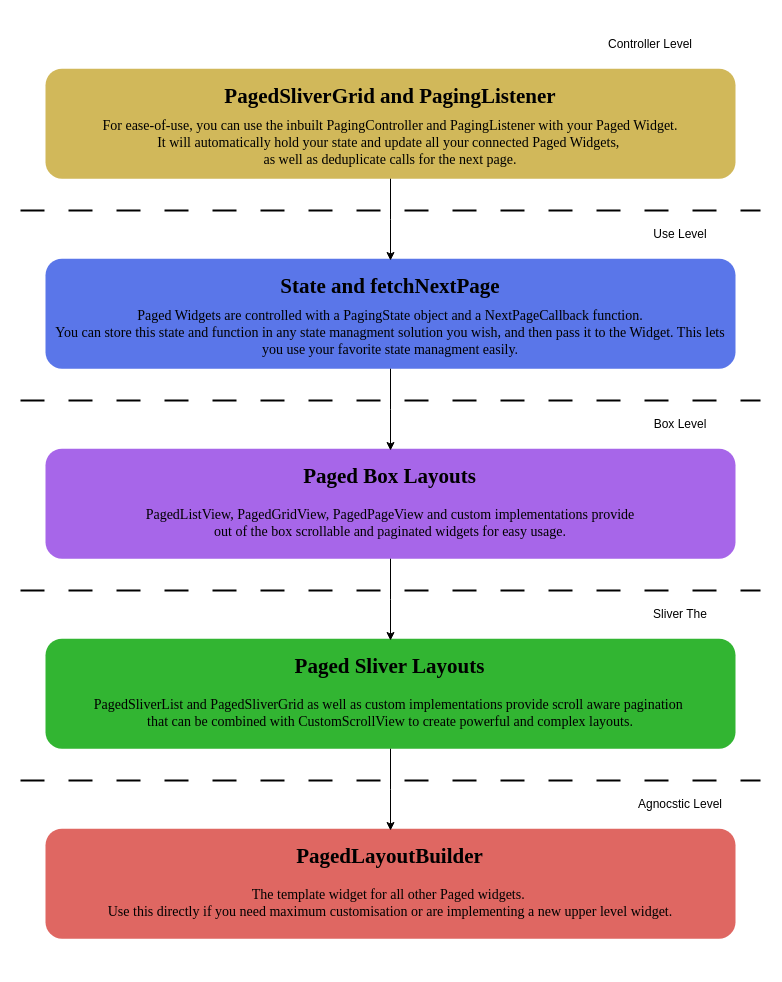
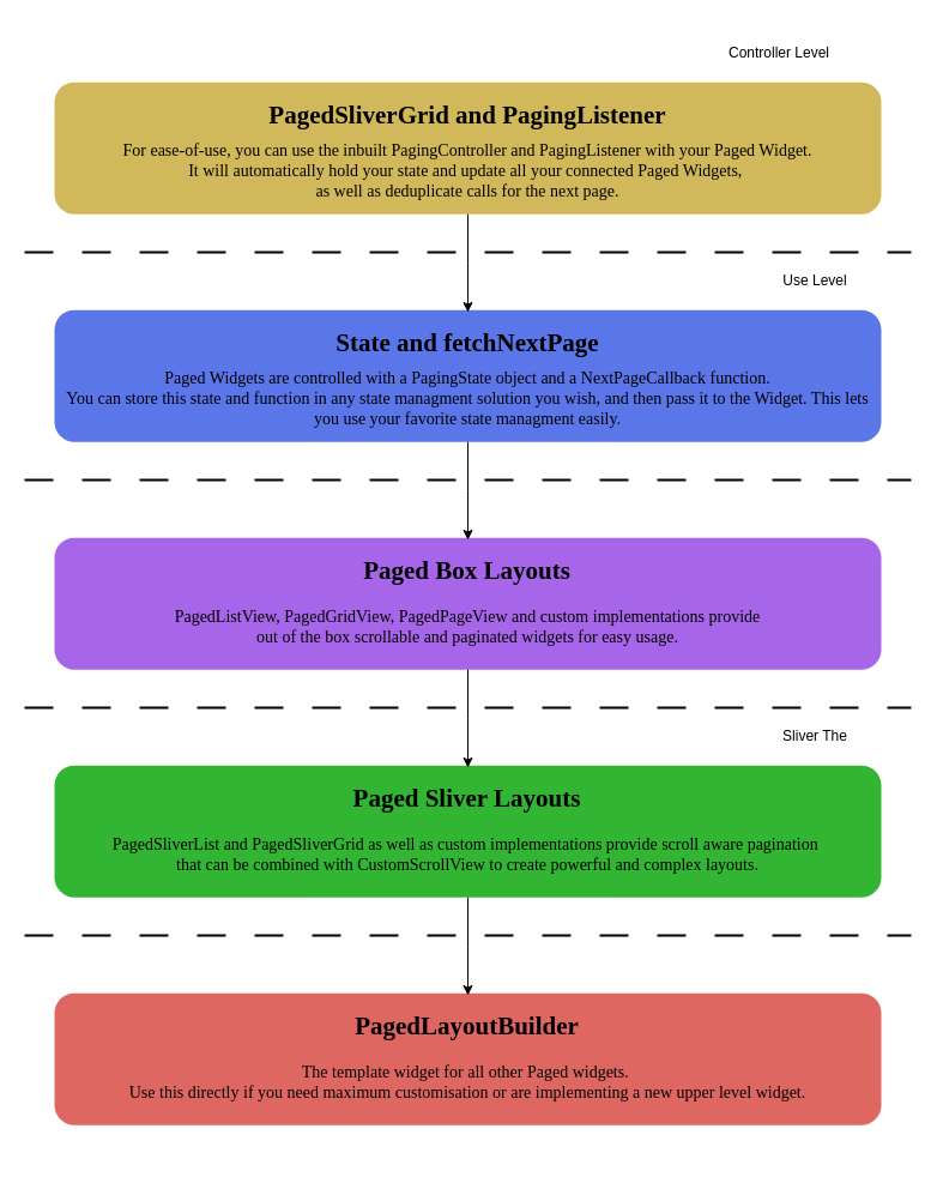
- <mxCell id="19" value="Box Level" style="text;html=1;align=center;verticalAlign=middle;whiteSpace=wrap;rounded=0;" vertex="1" parent="1"><mxGeometry x="625" y="410" width="110" height="28.2" as="geometry" /></mxCell>
- <mxCell id="7" value="Agnocstic Level" style="text;html=1;align=center;verticalAlign=middle;whiteSpace=wrap;rounded=0;" parent="1" vertex="1"><mxGeometry x="625" y="790" width="110" height="28.2" as="geometry" /></mxCell>
